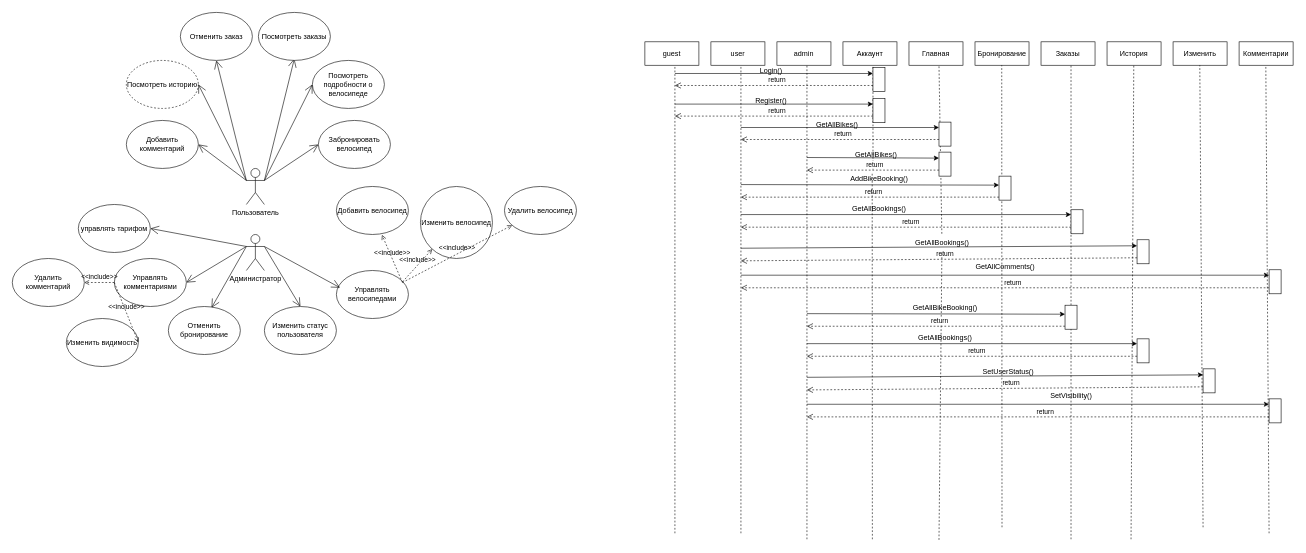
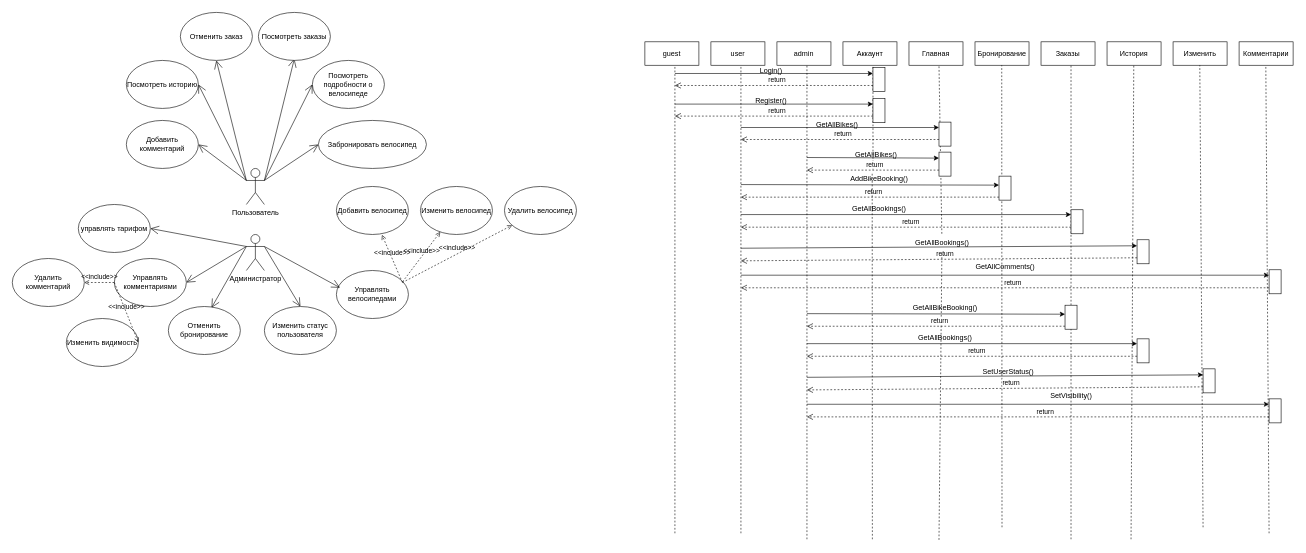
- <mxCell id="17" value="Посмотреть историю" style="ellipse;whiteSpace=wrap;html=1;dashed=1;" parent="1" vertex="1"><mxGeometry x="210" y="100" width="120" height="80" as="geometry" /></mxCell>
+ <mxCell id="17" value="Посмотреть историю" style="ellipse;whiteSpace=wrap;html=1;" parent="1" vertex="1"><mxGeometry x="210" y="100" width="120" height="80" as="geometry" /></mxCell>
- <mxCell id="22" value="Забронировать велосипед" style="ellipse;whiteSpace=wrap;html=1;" parent="1" vertex="1"><mxGeometry x="530" y="200" width="120" height="80" as="geometry" /></mxCell>
+ <mxCell id="22" value="Забронировать велосипед" style="ellipse;whiteSpace=wrap;html=1;" parent="1" vertex="1"><mxGeometry x="530" y="200" width="180" height="80" as="geometry" /></mxCell>
- <mxCell id="5" value="Изменить велосипед" style="ellipse;whiteSpace=wrap;html=1;" parent="1" vertex="1"><mxGeometry x="700" y="310" width="120" height="120" as="geometry" /></mxCell>
+ <mxCell id="5" value="Изменить велосипед" style="ellipse;whiteSpace=wrap;html=1;" parent="1" vertex="1"><mxGeometry x="700" y="310" width="120" height="80" as="geometry" /></mxCell>
